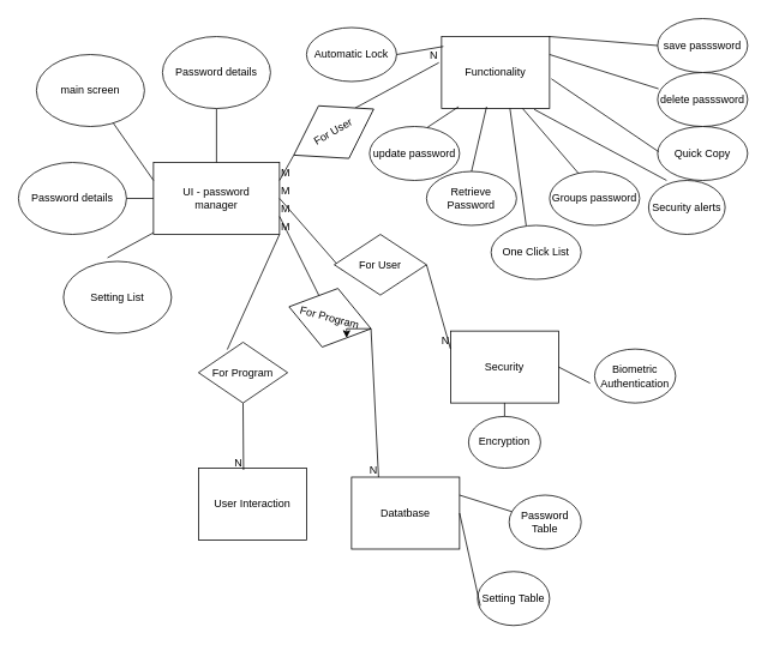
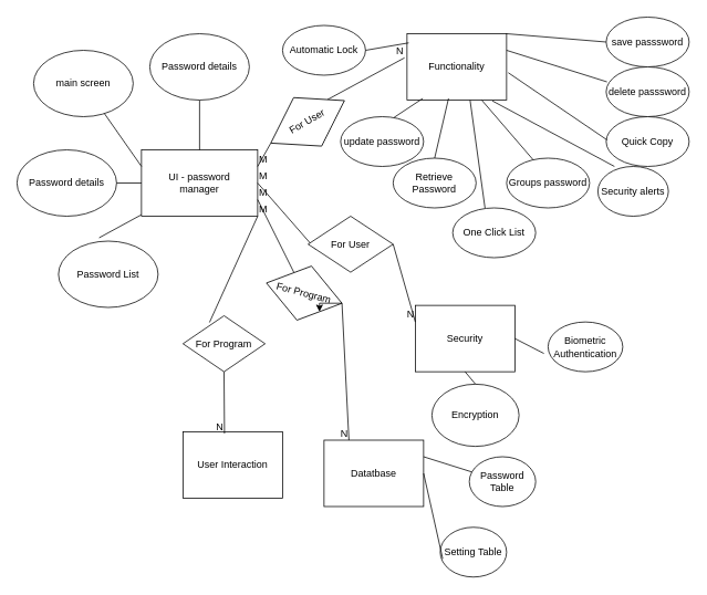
- <mxCell id="8" value="Setting List" style="ellipse;whiteSpace=wrap;html=1;" vertex="1" parent="1"><mxGeometry x="70" y="290" width="120" height="80" as="geometry" /></mxCell>
+ <mxCell id="8" value="Password List" style="ellipse;whiteSpace=wrap;html=1;" vertex="1" parent="1"><mxGeometry x="70" y="290" width="120" height="80" as="geometry" /></mxCell>
- <mxCell id="39" value="Encryption" style="ellipse;whiteSpace=wrap;html=1;" vertex="1" parent="1"><mxGeometry x="520" y="462.5" width="80" height="57.5" as="geometry" /></mxCell>
+ <mxCell id="39" value="Encryption" style="ellipse;whiteSpace=wrap;html=1;" vertex="1" parent="1"><mxGeometry x="520" y="462.5" width="105" height="75" as="geometry" /></mxCell>
